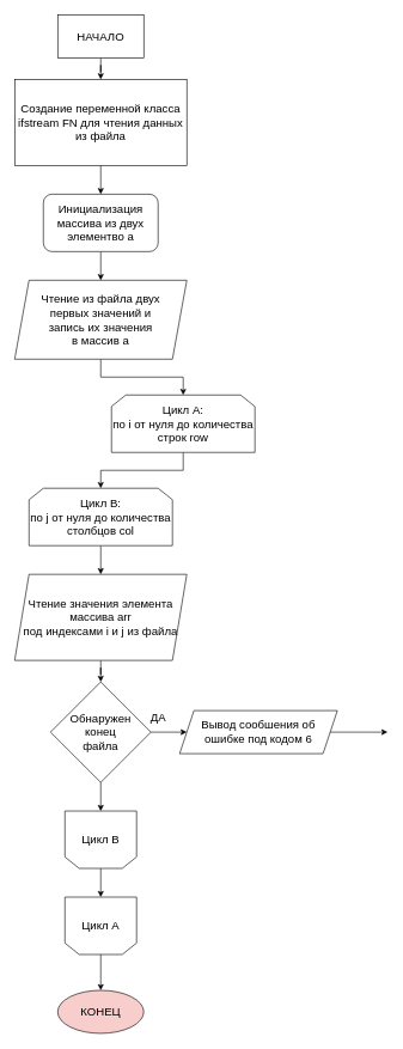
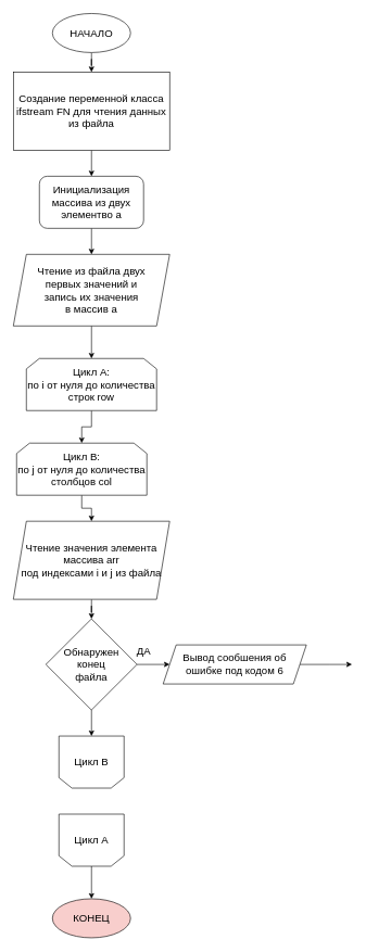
- <mxCell id="3" value="&lt;font style=&quot;font-size: 16px&quot;&gt;НАЧАЛО&lt;/font&gt;" style="whiteSpace=wrap;html=1;rounded=0;" vertex="1" parent="1"><mxGeometry x="80" y="20" width="120" height="60" as="geometry" /></mxCell>
+ <mxCell id="3" value="&lt;font style=&quot;font-size: 16px&quot;&gt;НАЧАЛО&lt;/font&gt;" style="ellipse;whiteSpace=wrap;html=1;" vertex="1" parent="1"><mxGeometry x="80" y="20" width="120" height="60" as="geometry" /></mxCell>
- <mxCell id="11" value="Цикл А:&lt;br&gt;по i от нуля до количества строк row" style="shape=loopLimit;whiteSpace=wrap;html=1;fontSize=16;" vertex="1" parent="1"><mxGeometry x="155" y="550" width="200" height="80" as="geometry" /></mxCell>
+ <mxCell id="11" value="Цикл А:&lt;br&gt;по i от нуля до количества строк row" style="shape=loopLimit;whiteSpace=wrap;html=1;fontSize=16;" vertex="1" parent="1"><mxGeometry x="40" y="550" width="200" height="80" as="geometry" /></mxCell>
- <mxCell id="13" value="Цикл В:&lt;br&gt;по j от нуля до количества столбцов col" style="shape=loopLimit;whiteSpace=wrap;html=1;fontSize=16;" vertex="1" parent="1"><mxGeometry x="40" y="680" width="200" height="80" as="geometry" /></mxCell>
+ <mxCell id="13" value="Цикл В:&lt;br&gt;по j от нуля до количества столбцов col" style="shape=loopLimit;whiteSpace=wrap;html=1;fontSize=16;" vertex="1" parent="1"><mxGeometry x="25" y="680" width="200" height="80" as="geometry" /></mxCell>
- <mxCell id="22" value="" style="edgeStyle=orthogonalEdgeStyle;rounded=0;orthogonalLoop=1;jettySize=auto;html=1;fontSize=16;" edge="1" parent="1" source="23" target="25"><mxGeometry relative="1" as="geometry" /></mxCell>
